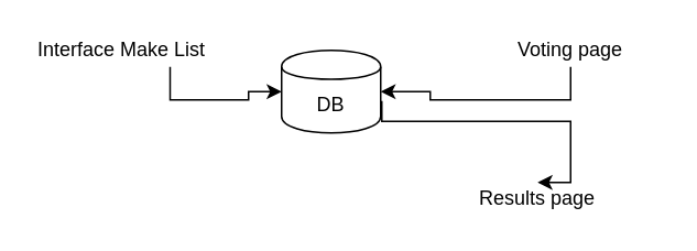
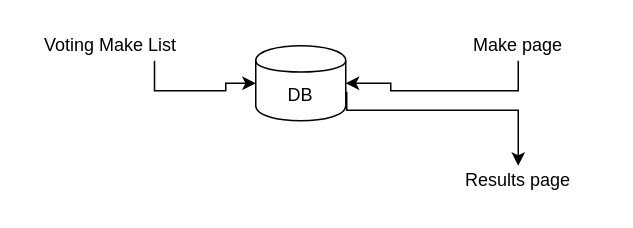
- <mxCell id="2" value="Interface Make List&amp;nbsp;" style="text;html=1;strokeColor=none;fillColor=none;align=center;verticalAlign=middle;whiteSpace=wrap;rounded=0;" vertex="1" parent="1"><mxGeometry x="20" y="20" width="110" height="20" as="geometry" /></mxCell>
+ <mxCell id="2" value="Voting Make List&amp;nbsp;" style="text;html=1;strokeColor=none;fillColor=none;align=center;verticalAlign=middle;whiteSpace=wrap;rounded=0;" vertex="1" parent="1"><mxGeometry x="20" y="20" width="110" height="20" as="geometry" /></mxCell>
- <mxCell id="5" value="Voting page" style="text;html=1;strokeColor=none;fillColor=none;align=center;verticalAlign=middle;whiteSpace=wrap;rounded=0;" vertex="1" parent="1"><mxGeometry x="290" y="20" width="110" height="20" as="geometry" /></mxCell>
+ <mxCell id="5" value="Make page" style="text;html=1;strokeColor=none;fillColor=none;align=center;verticalAlign=middle;whiteSpace=wrap;rounded=0;" vertex="1" parent="1"><mxGeometry x="290" y="20" width="110" height="20" as="geometry" /></mxCell>
- <mxCell id="7" value="Results page" style="text;html=1;strokeColor=none;fillColor=none;align=center;verticalAlign=middle;whiteSpace=wrap;rounded=0;" vertex="1" parent="1"><mxGeometry x="270" y="110" width="110" height="20" as="geometry" /></mxCell>
+ <mxCell id="7" value="Results page" style="text;html=1;strokeColor=none;fillColor=none;align=center;verticalAlign=middle;whiteSpace=wrap;rounded=0;" vertex="1" parent="1"><mxGeometry x="290" y="110" width="110" height="20" as="geometry" /></mxCell>
